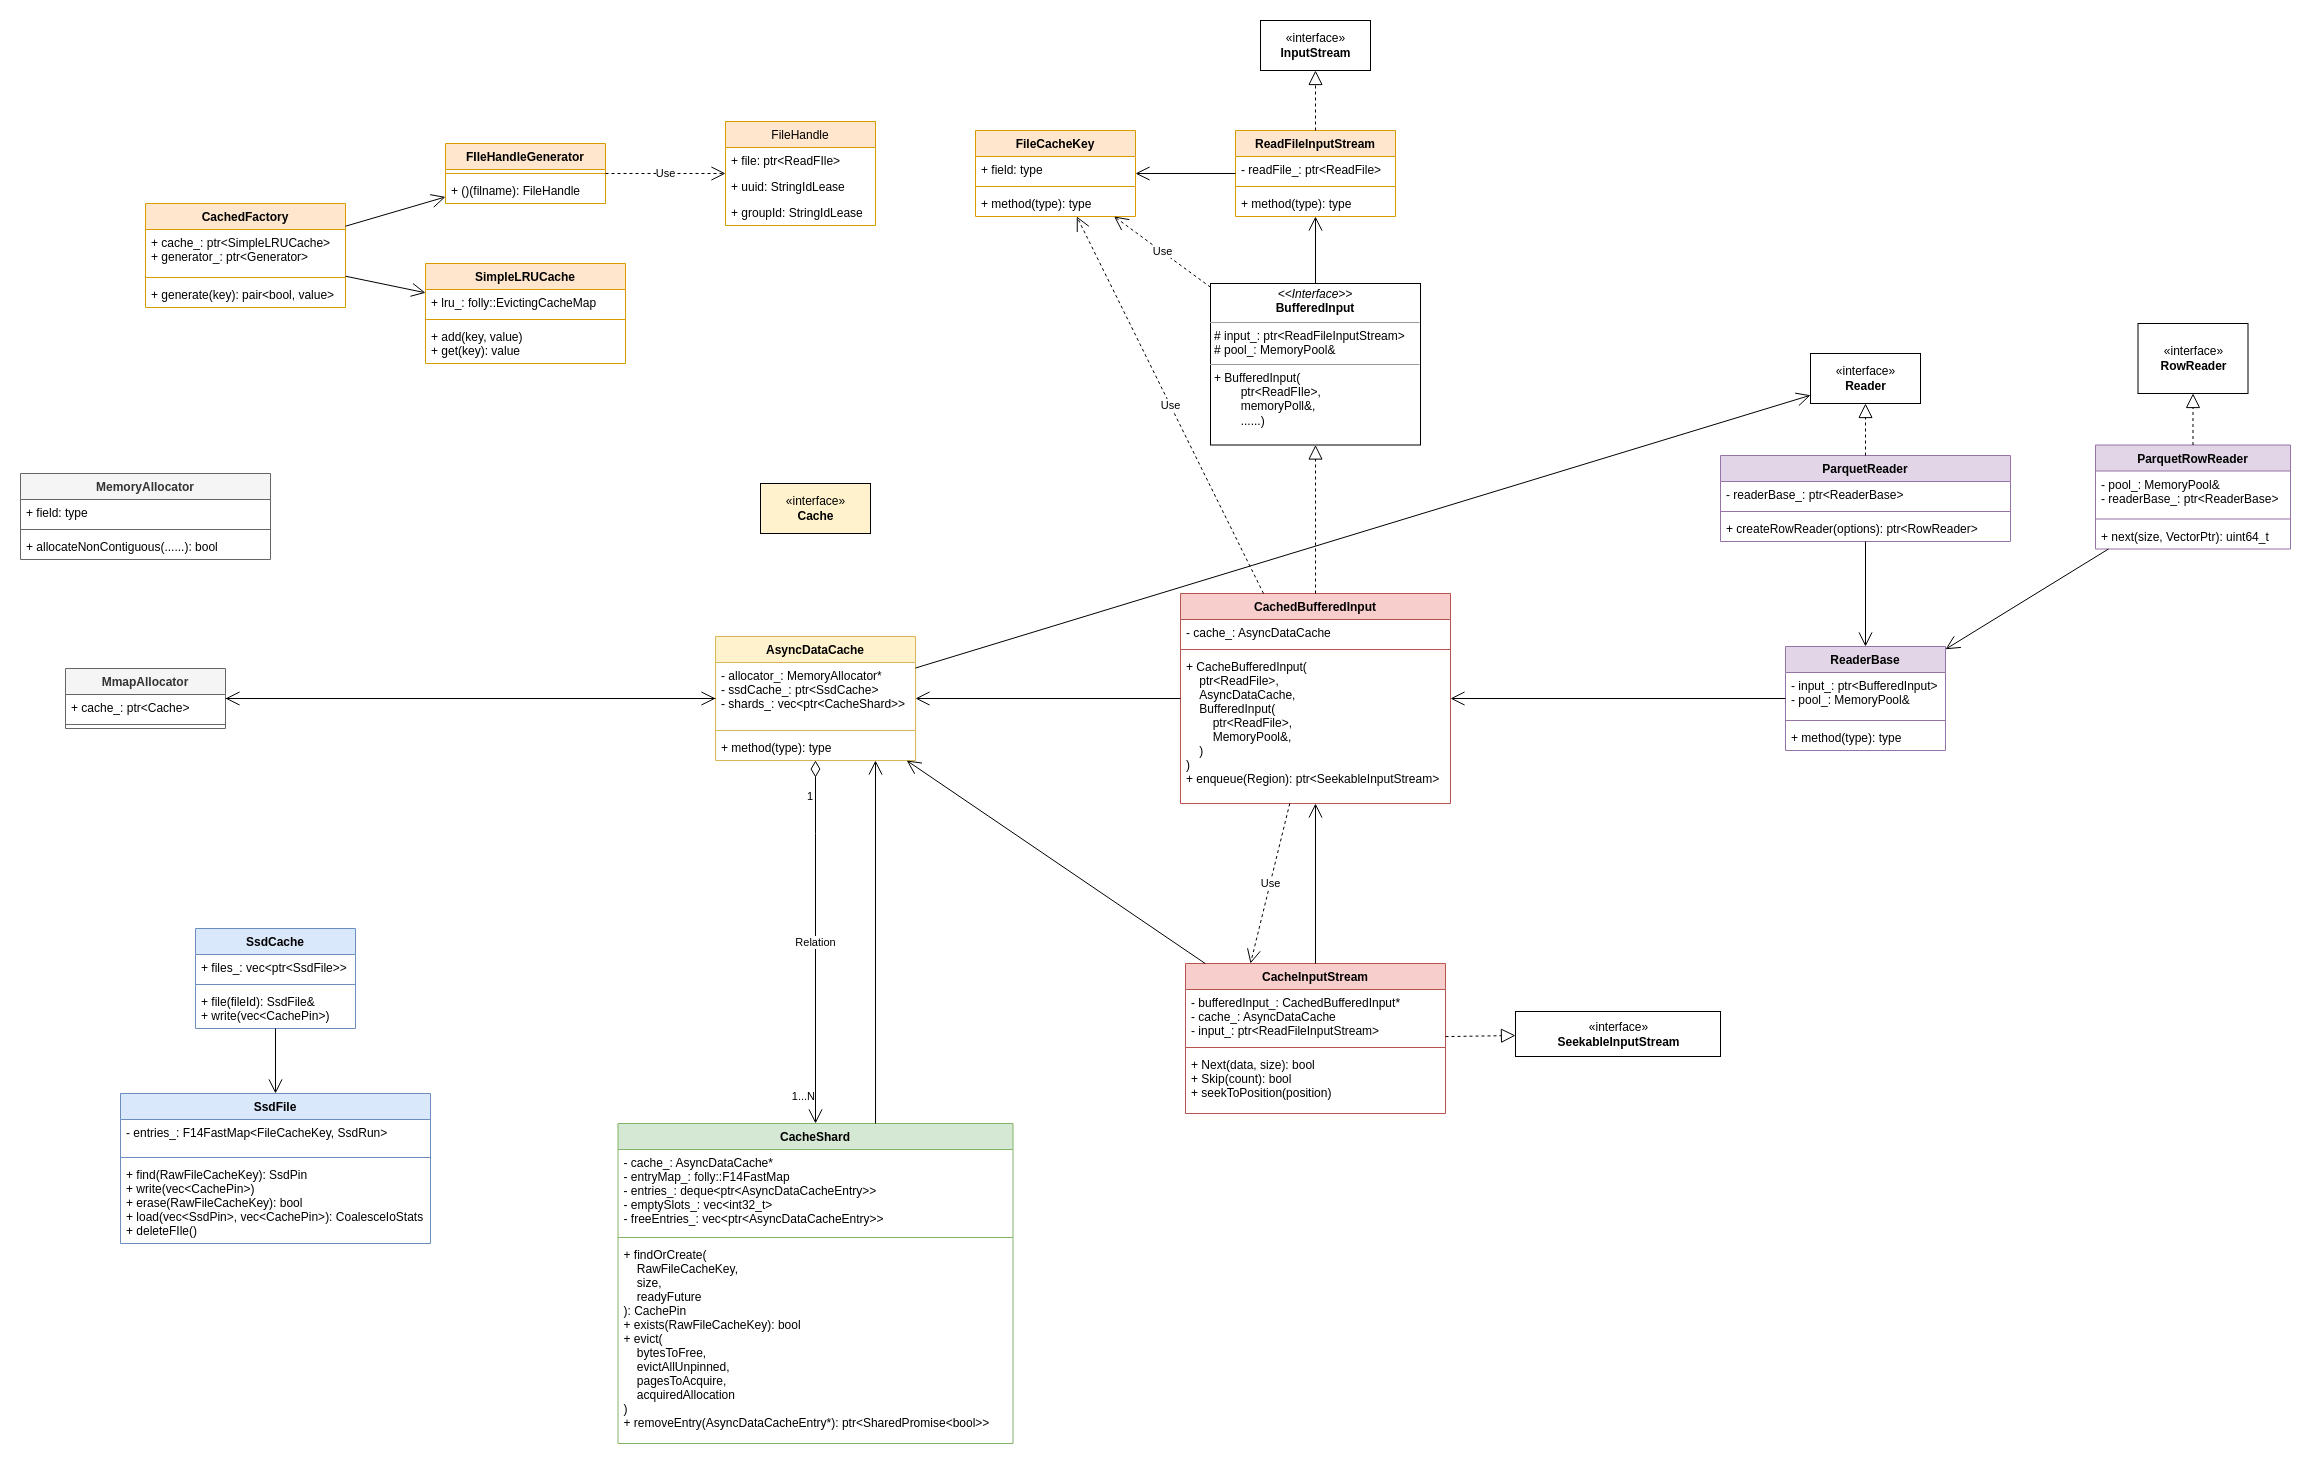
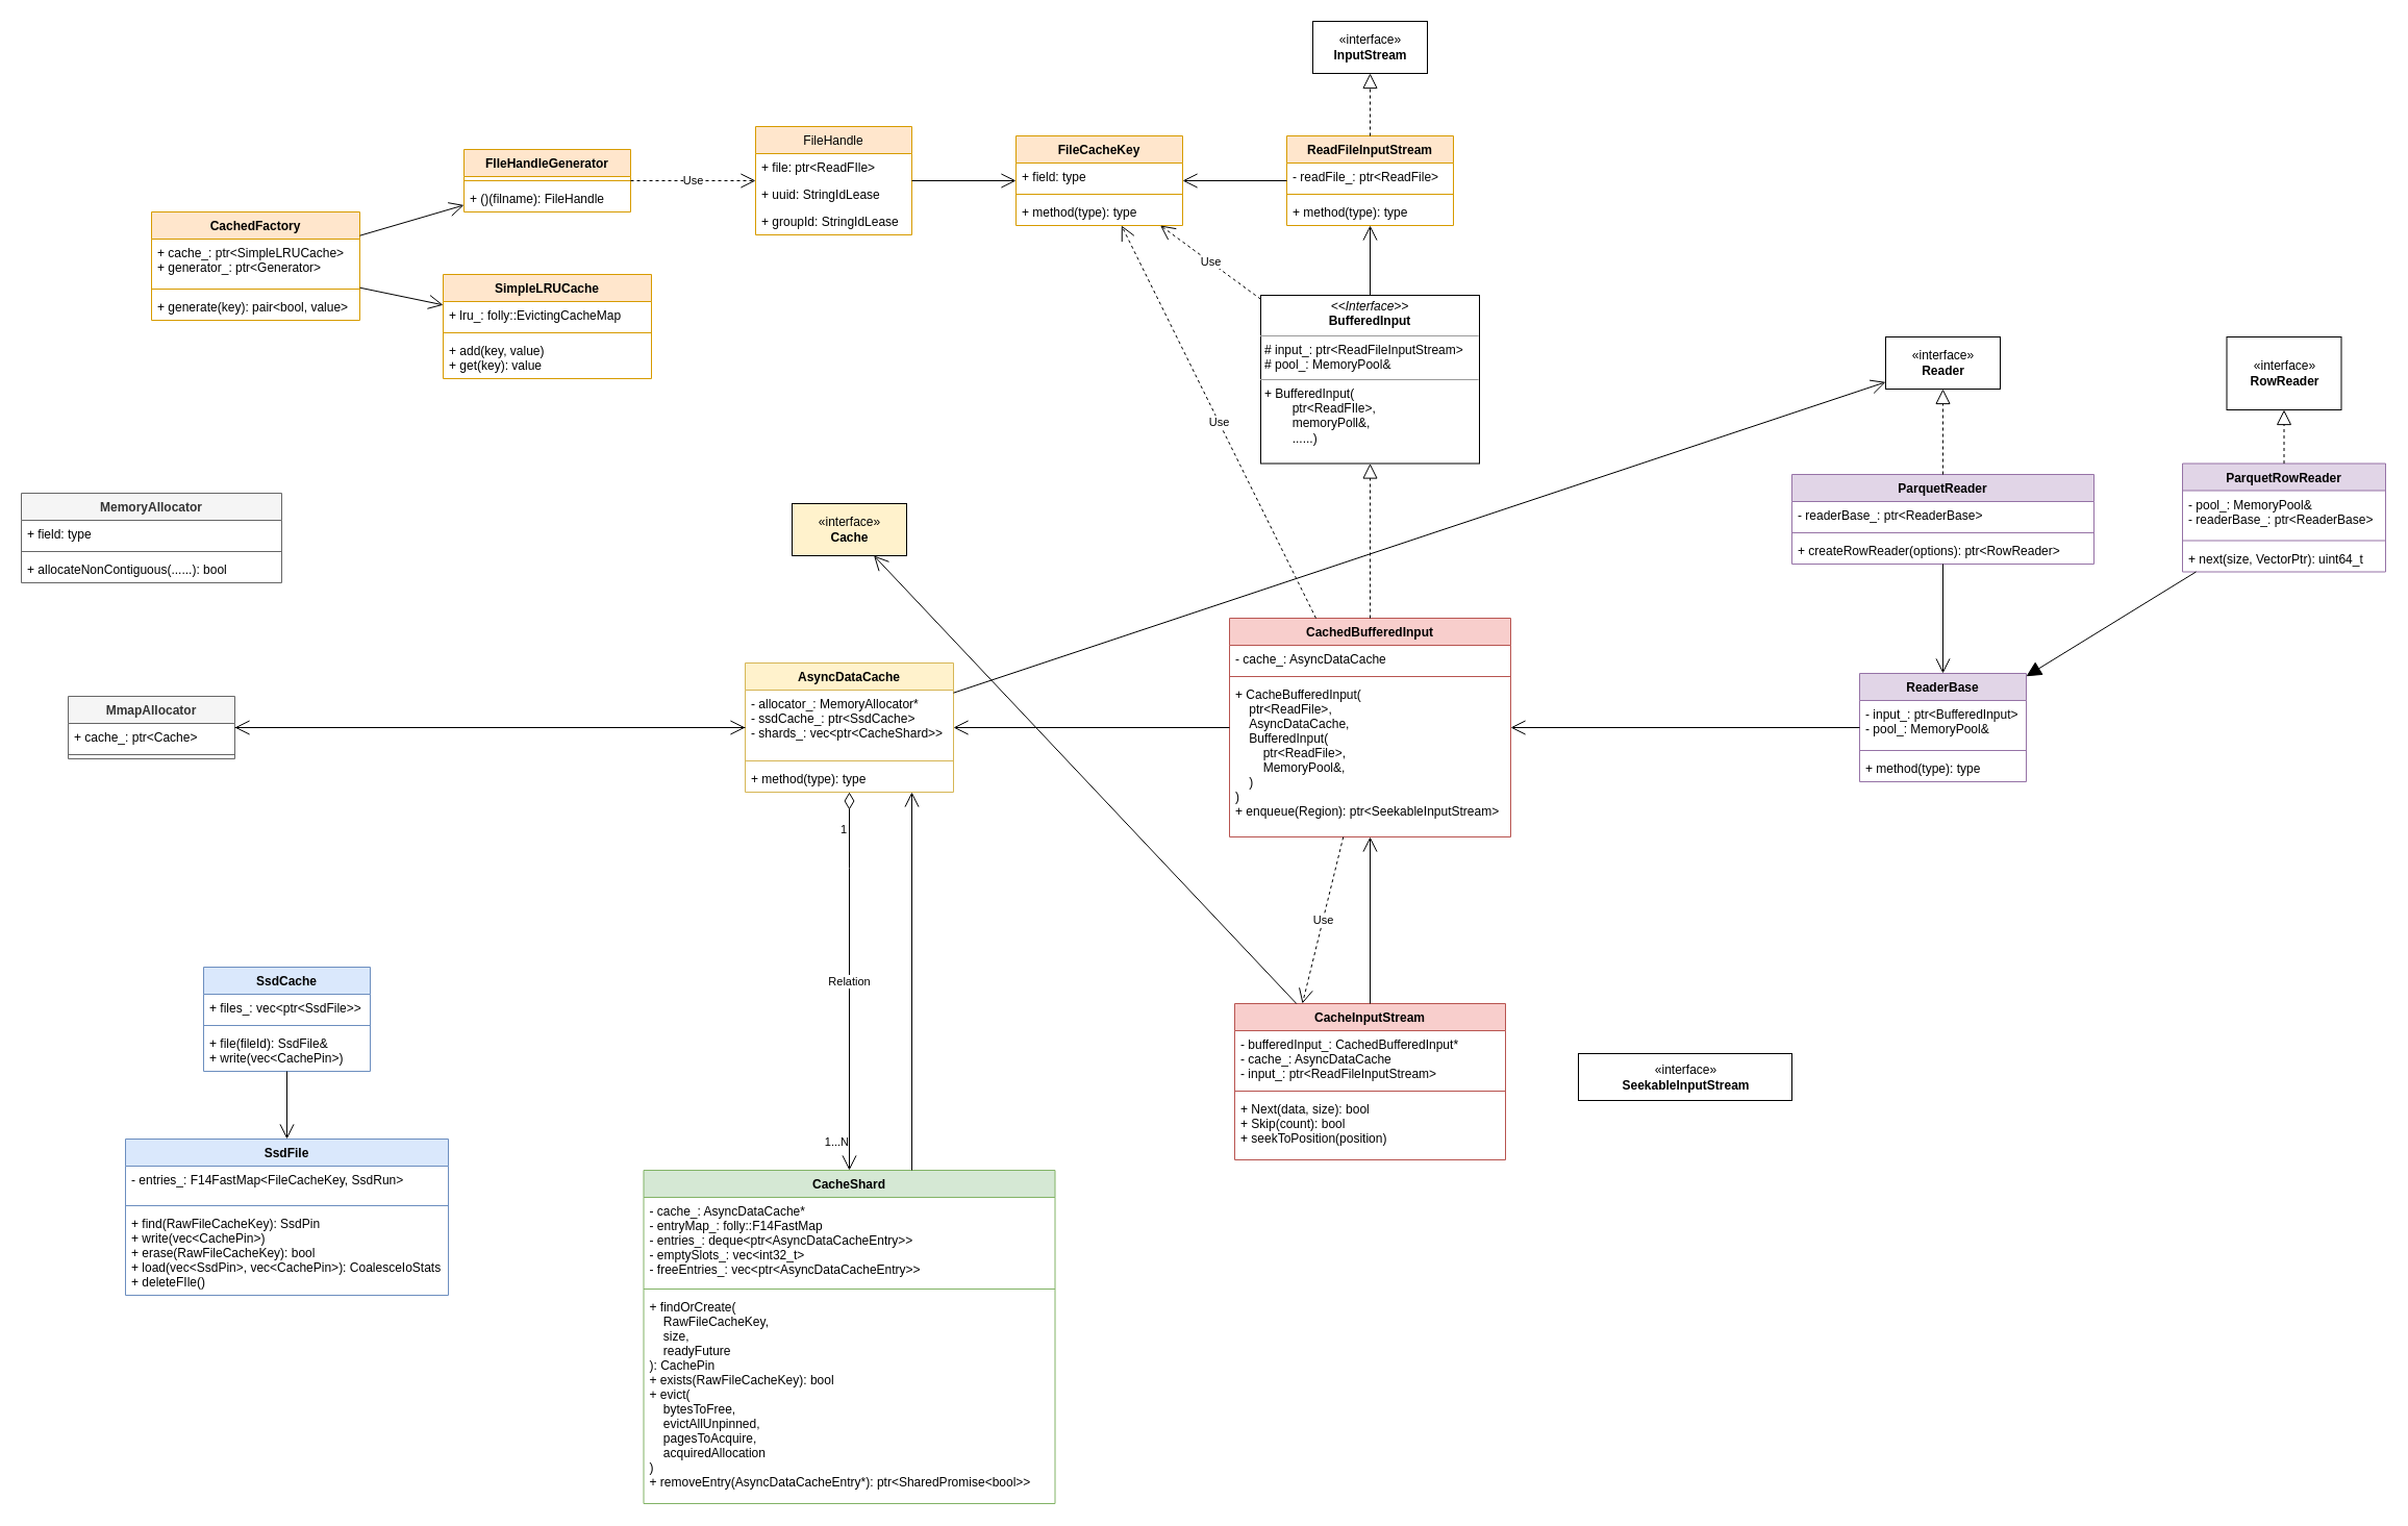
+ <mxCell id="56" value="" style="endArrow=open;endFill=1;endSize=12;html=1;rounded=0;" edge="1" parent="1" source="9" target="51"><mxGeometry width="160" relative="1" as="geometry"><mxPoint x="875" y="53" as="sourcePoint" /><mxPoint x="1035" y="53" as="targetPoint" /></mxGeometry></mxCell>
- <mxCell id="64" value="«interface»&lt;br&gt;&lt;b&gt;Reader&lt;/b&gt;" style="html=1;" vertex="1" parent="1"><mxGeometry x="1810" y="353" width="110" height="50" as="geometry" /></mxCell>
+ <mxCell id="64" value="«interface»&lt;br&gt;&lt;b&gt;Reader&lt;/b&gt;" style="html=1;" vertex="1" parent="1"><mxGeometry x="1810" y="323" width="110" height="50" as="geometry" /></mxCell>
- <mxCell id="84" value="" style="endArrow=open;endFill=1;endSize=12;html=1;rounded=0;" edge="1" parent="1" source="17" target="65"><mxGeometry width="160" relative="1" as="geometry"><mxPoint x="1595" y="573" as="sourcePoint" /><mxPoint x="1755" y="513" as="targetPoint" /></mxGeometry></mxCell>
+ <mxCell id="84" value="" style="endArrow=block;endFill=1;endSize=12;html=1;rounded=0;" edge="1" parent="1" source="17" target="65"><mxGeometry width="160" relative="1" as="geometry"><mxPoint x="1595" y="573" as="sourcePoint" /><mxPoint x="1755" y="513" as="targetPoint" /></mxGeometry></mxCell>
- <mxCell id="81" value="" style="endArrow=open;endFill=1;endSize=12;html=1;rounded=0;" edge="1" parent="1" source="41" target="21"><mxGeometry width="160" relative="1" as="geometry"><mxPoint x="1235" y="1073" as="sourcePoint" /><mxPoint x="1395" y="1073" as="targetPoint" /></mxGeometry></mxCell>
+ <mxCell id="81" value="" style="endArrow=open;endFill=1;endSize=12;html=1;rounded=0;" edge="1" parent="1" source="41" target="95"><mxGeometry width="160" relative="1" as="geometry"><mxPoint x="1235" y="1073" as="sourcePoint" /><mxPoint x="1395" y="1073" as="targetPoint" /></mxGeometry></mxCell>
- <mxCell id="79" value="" style="endArrow=block;dashed=1;endFill=0;endSize=12;html=1;rounded=0;" edge="1" parent="1" source="41" target="78"><mxGeometry width="160" relative="1" as="geometry"><mxPoint x="1635" y="743" as="sourcePoint" /><mxPoint x="1795" y="743" as="targetPoint" /></mxGeometry></mxCell>
